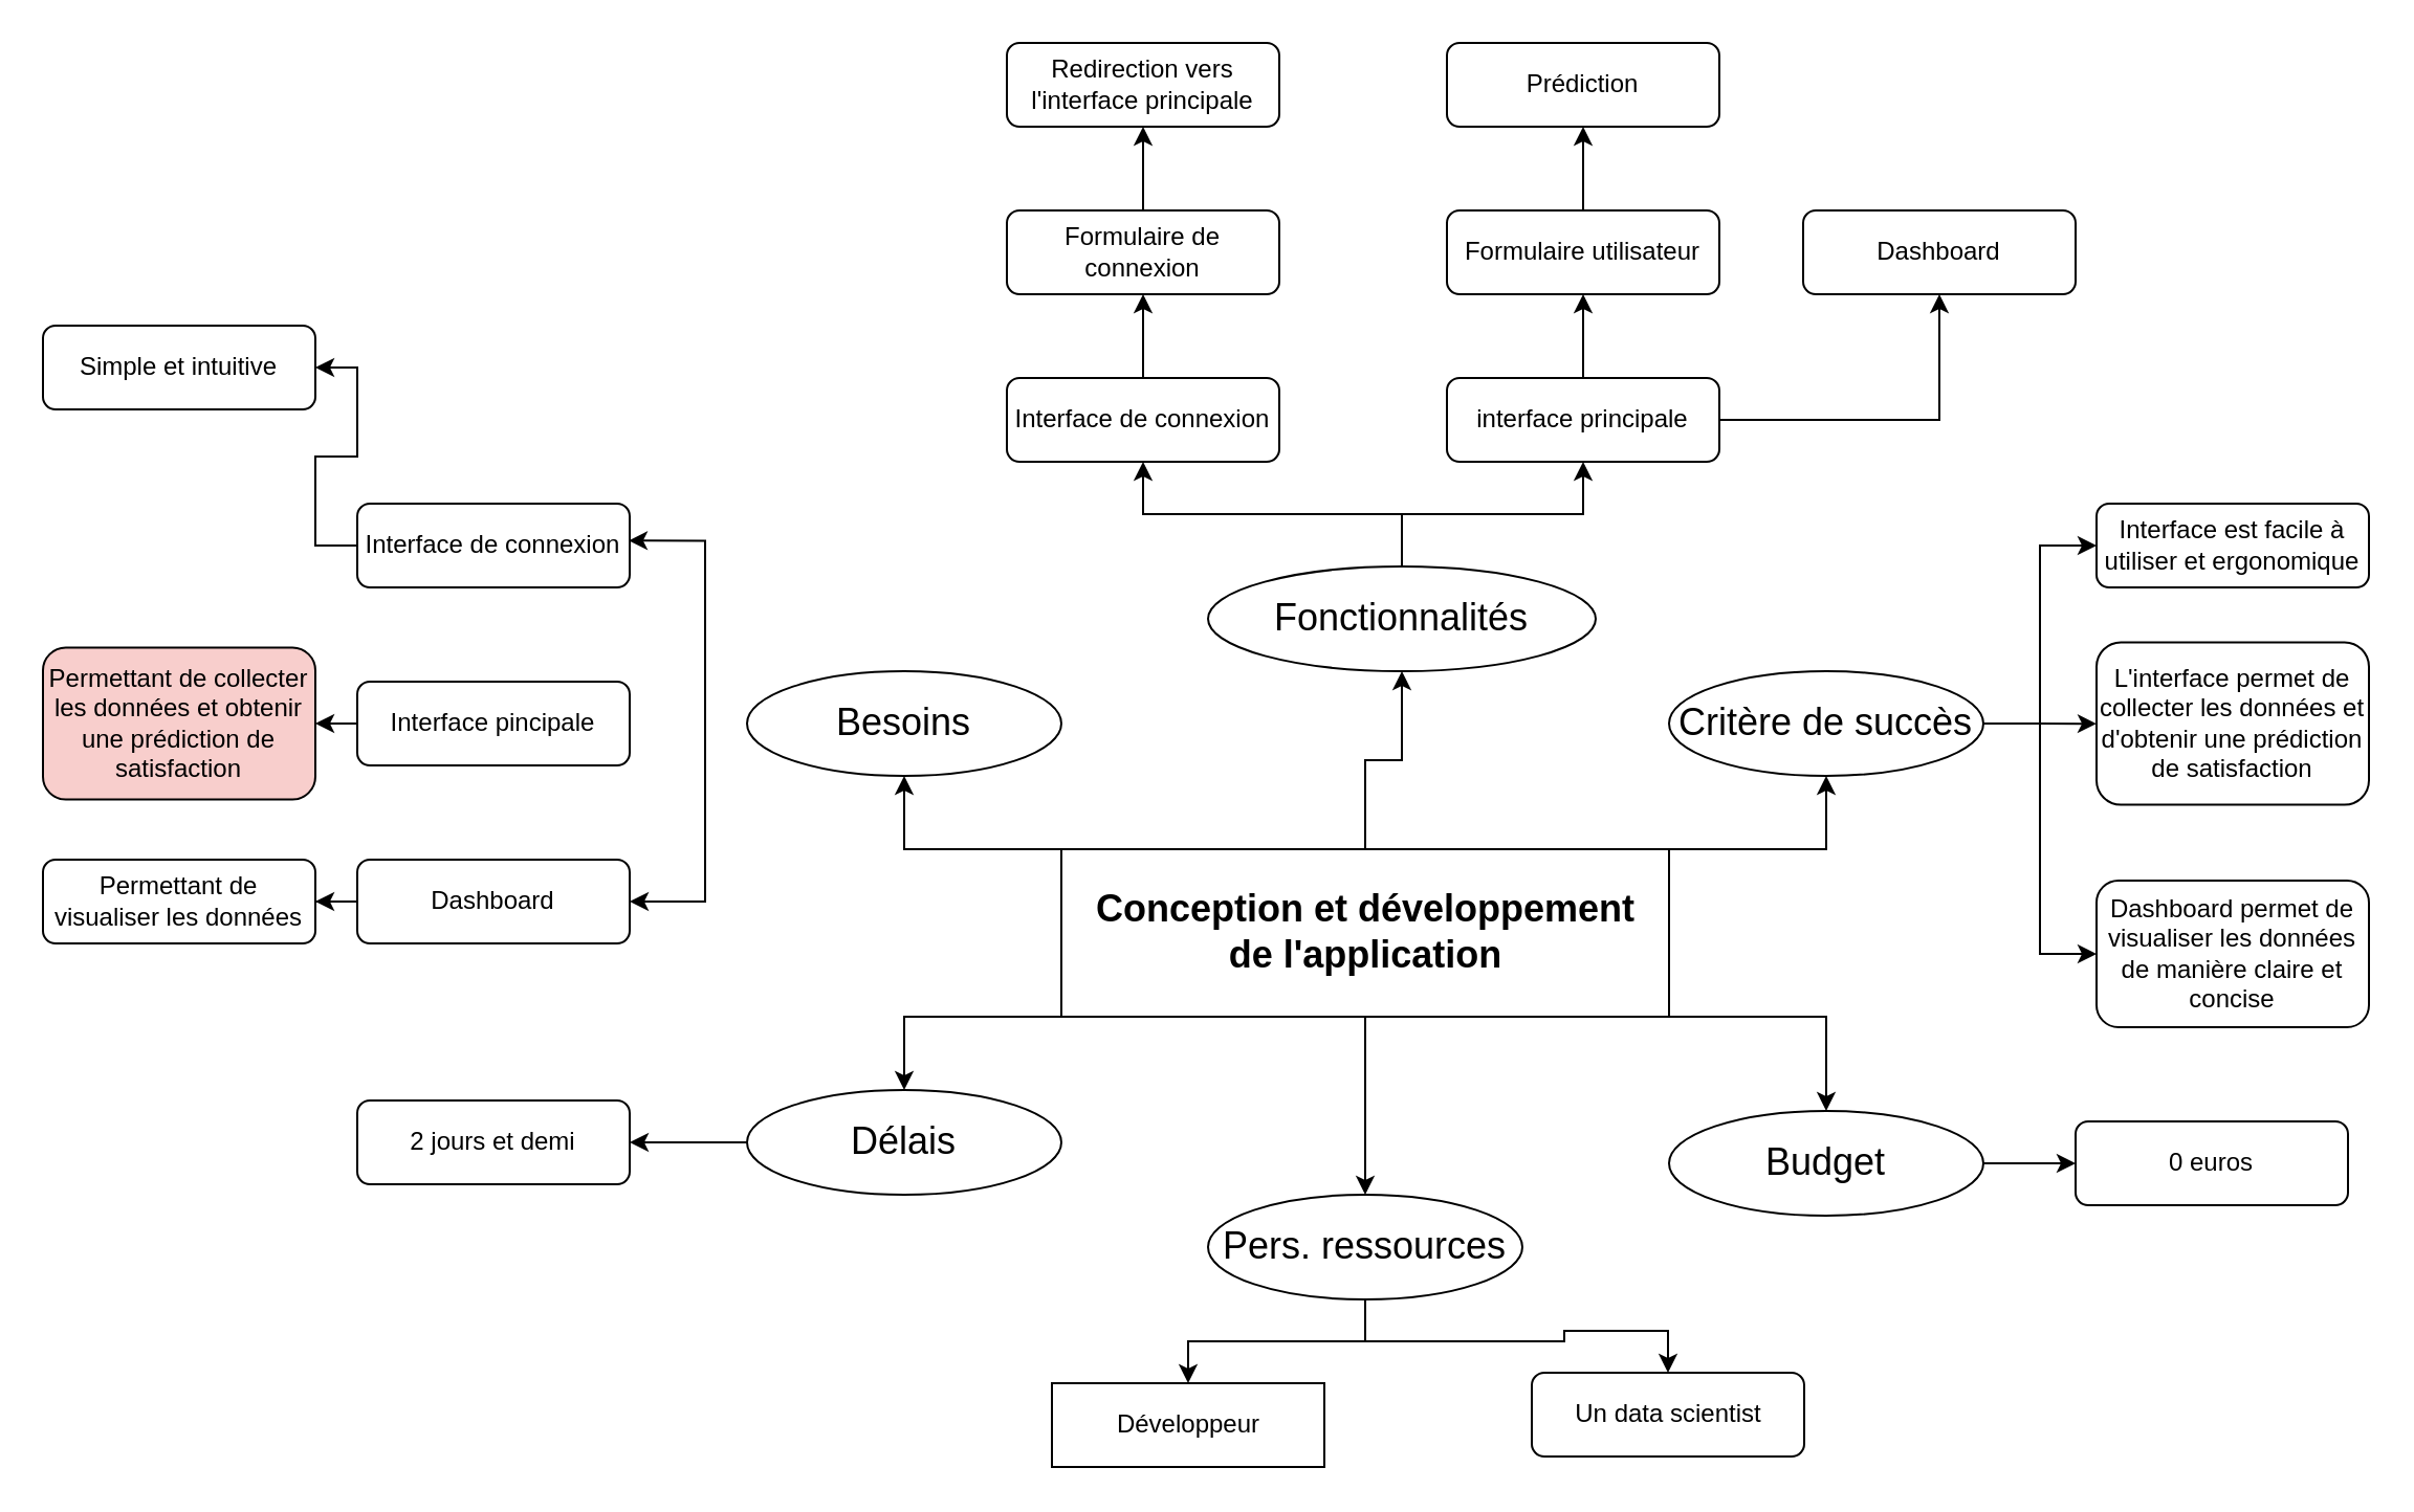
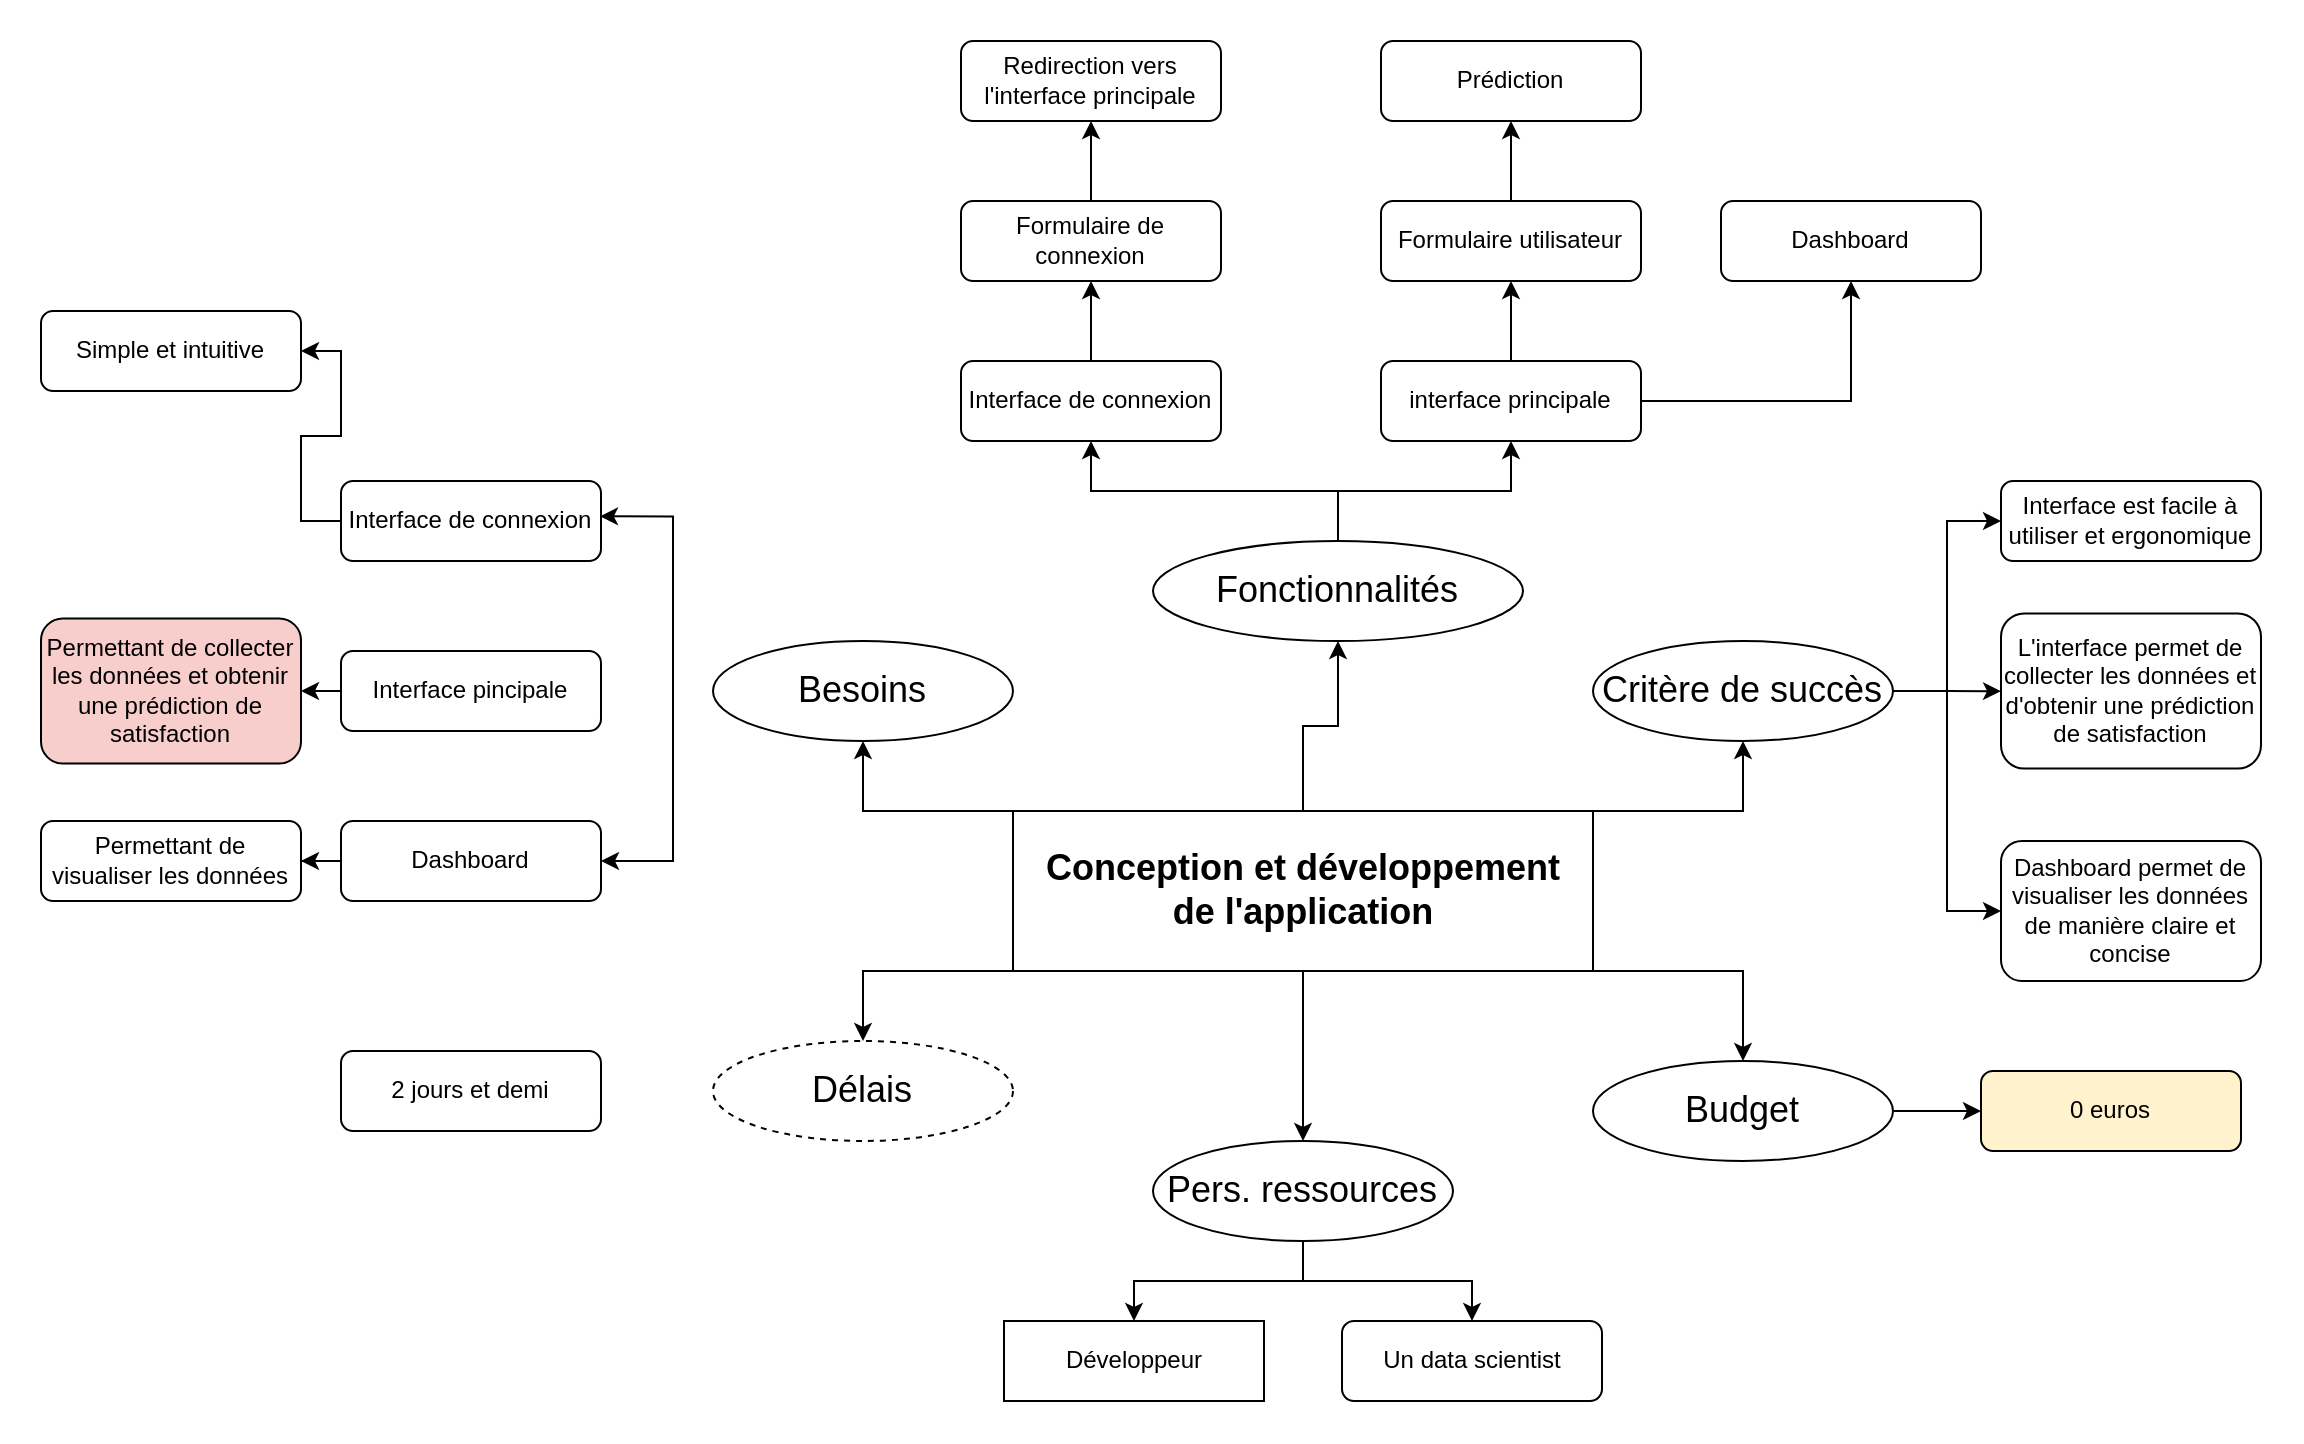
- <mxCell id="19" style="edgeStyle=orthogonalEdgeStyle;rounded=0;orthogonalLoop=1;jettySize=auto;html=1;exitX=0;exitY=0.5;exitDx=0;exitDy=0;" edge="1" parent="1" source="20" target="51"><mxGeometry relative="1" as="geometry" /></mxCell>
- <mxCell id="20" value="&lt;font style=&quot;font-size: 18px;&quot;&gt;Délais&lt;/font&gt;" style="ellipse;whiteSpace=wrap;html=1;" vertex="1" parent="1"><mxGeometry x="356" y="520" width="150" height="50" as="geometry" /></mxCell>
+ <mxCell id="20" value="&lt;font style=&quot;font-size: 18px;&quot;&gt;Délais&lt;/font&gt;" style="ellipse;whiteSpace=wrap;html=1;dashed=1;" vertex="1" parent="1"><mxGeometry x="356" y="520" width="150" height="50" as="geometry" /></mxCell>
- <mxCell id="52" value="0 euros&lt;span id=&quot;docs-internal-guid-af674c42-7fff-b679-99c2-cb406470c928&quot;&gt;&lt;/span&gt;" style="rounded=1;whiteSpace=wrap;html=1;" vertex="1" parent="1"><mxGeometry x="990" y="535" width="130" height="40" as="geometry" /></mxCell>
+ <mxCell id="52" value="0 euros&lt;span id=&quot;docs-internal-guid-af674c42-7fff-b679-99c2-cb406470c928&quot;&gt;&lt;/span&gt;" style="rounded=1;whiteSpace=wrap;html=1;fillColor=#fff2cc;" vertex="1" parent="1"><mxGeometry x="990" y="535" width="130" height="40" as="geometry" /></mxCell>
- <mxCell id="54" value="Un&amp;nbsp;data scientist" style="rounded=1;whiteSpace=wrap;html=1;" vertex="1" parent="1"><mxGeometry x="730.5" y="655" width="130" height="40" as="geometry" /></mxCell>
+ <mxCell id="54" value="Un&amp;nbsp;data scientist" style="rounded=1;whiteSpace=wrap;html=1;" vertex="1" parent="1"><mxGeometry x="670.5" y="660" width="130" height="40" as="geometry" /></mxCell>
